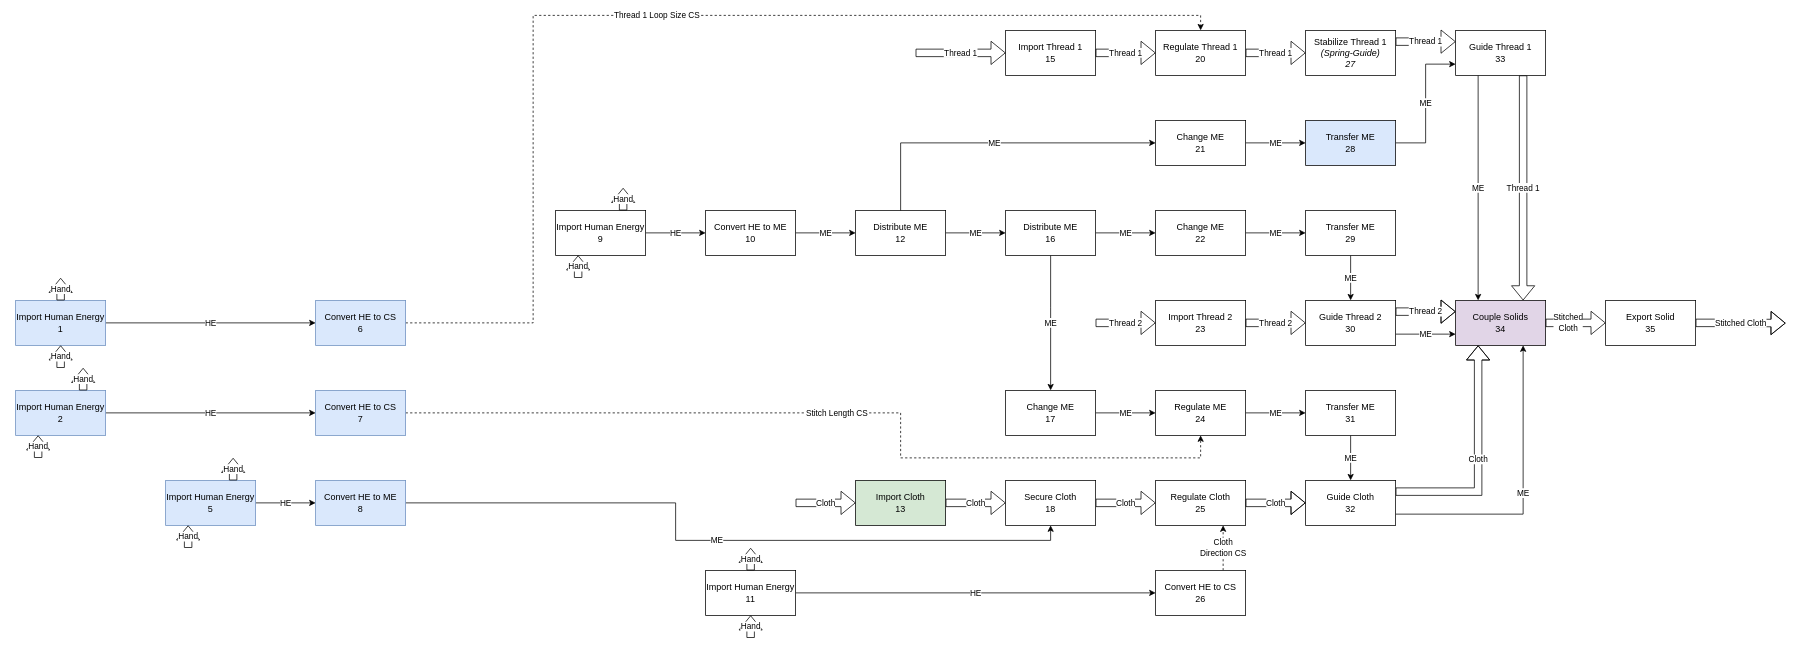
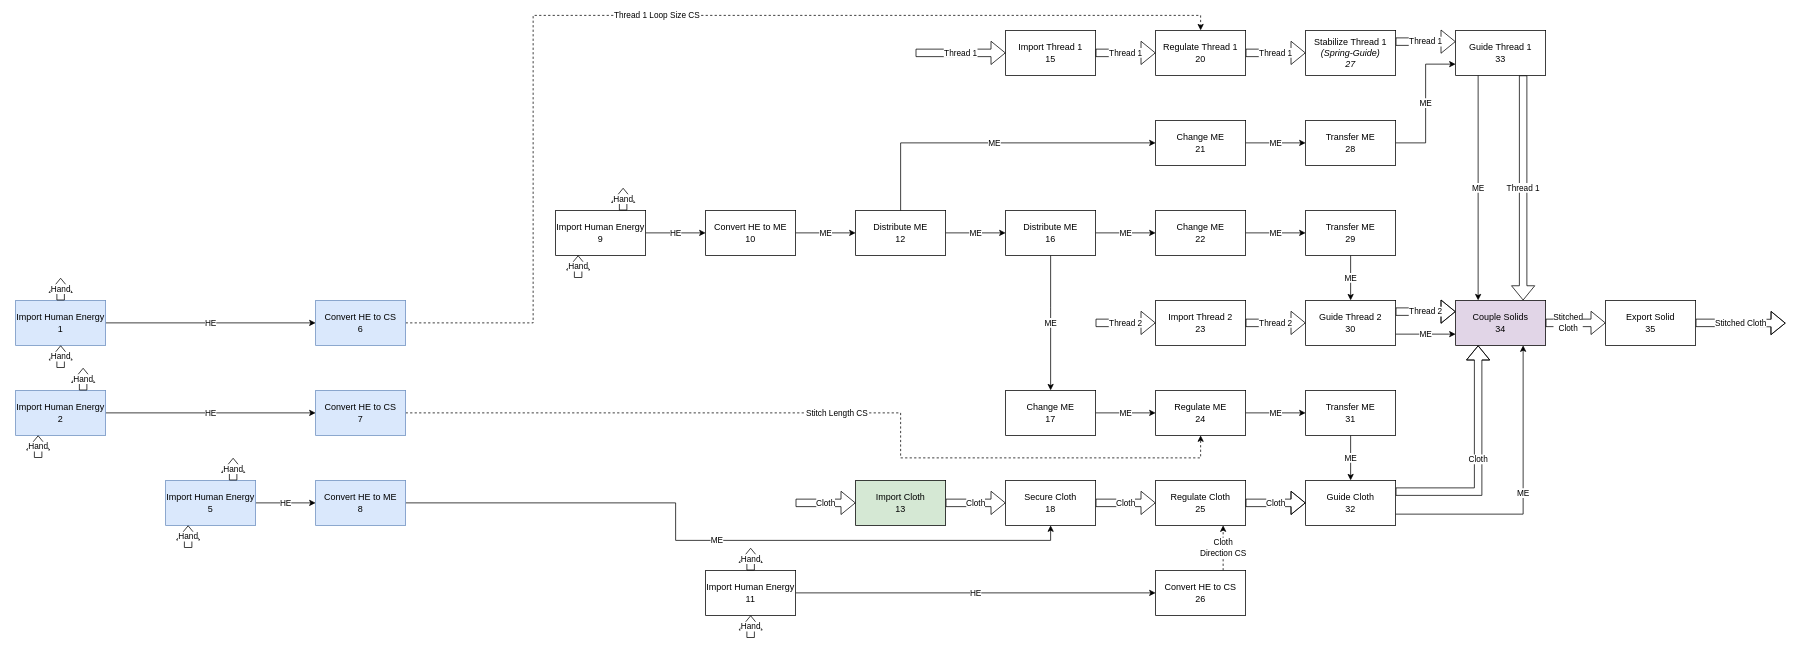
- <mxCell id="14" value="Transfer ME&lt;br&gt;28" style="rounded=0;whiteSpace=wrap;html=1;fillColor=#dae8fc;" parent="1" vertex="1"><mxGeometry x="1740" y="160" width="120" height="60" as="geometry" /></mxCell>
+ <mxCell id="14" value="Transfer ME&lt;br&gt;28" style="rounded=0;whiteSpace=wrap;html=1;" parent="1" vertex="1"><mxGeometry x="1740" y="160" width="120" height="60" as="geometry" /></mxCell>
